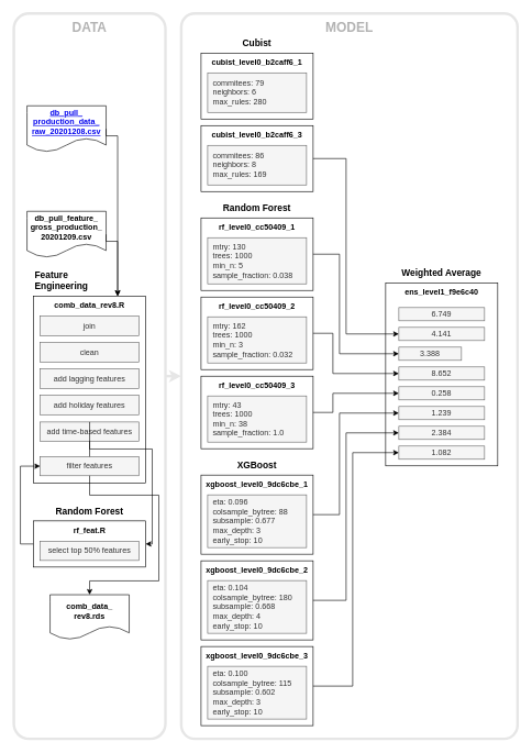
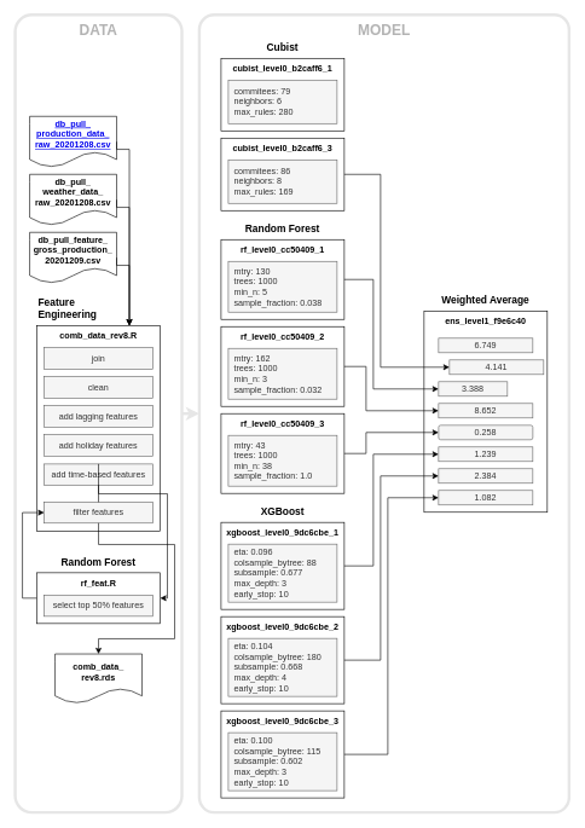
+ <mxCell id="45" value="db_pull_&lt;br&gt;weather_data_&lt;br&gt;raw_20201208.csv" style="shape=document;whiteSpace=wrap;html=1;boundedLbl=1;strokeWidth=1;fontSize=12;align=center;fontStyle=1" parent="2" vertex="1"><mxGeometry x="20" y="220" width="120" height="70" as="geometry" /></mxCell>
+ <mxCell id="49" style="edgeStyle=orthogonalEdgeStyle;rounded=0;orthogonalLoop=1;jettySize=auto;html=1;exitX=1;exitY=0.5;exitDx=0;exitDy=0;entryX=0.75;entryY=0;entryDx=0;entryDy=0;fontSize=12;fontColor=#000000;" parent="2" source="45" target="47" edge="1"><mxGeometry x="10" y="150.5" as="geometry"><Array as="points"><mxPoint x="158" y="265.5" /></Array></mxGeometry></mxCell>
- <mxCell id="27" value="&lt;div&gt;4.141&lt;/div&gt;" style="rounded=0;whiteSpace=wrap;html=1;align=center;spacingLeft=0;fillColor=#f5f5f5;strokeColor=#666666;fontColor=#333333;" parent="2" vertex="1"><mxGeometry x="584" y="476" width="130" height="20" as="geometry" /></mxCell>
+ <mxCell id="27" value="&lt;div&gt;4.141&lt;/div&gt;" style="rounded=0;whiteSpace=wrap;html=1;align=center;spacingLeft=0;fillColor=#f5f5f5;strokeColor=#666666;fontColor=#333333;" parent="2" vertex="1"><mxGeometry x="599" y="476" width="130" height="20" as="geometry" /></mxCell>
- <mxCell id="33" value="&lt;div&gt;0.258&lt;/div&gt;" style="rounded=0;whiteSpace=wrap;html=1;align=center;spacingLeft=0;fillColor=#f5f5f5;strokeColor=#666666;fontColor=#333333;" parent="2" vertex="1"><mxGeometry x="584" y="566" width="130" height="20" as="geometry" /></mxCell>
+ <mxCell id="33" value="&lt;div&gt;0.258&lt;/div&gt;" style="whiteSpace=wrap;html=1;align=center;spacingLeft=0;fillColor=#f5f5f5;strokeColor=#666666;fontColor=#333333;rounded=1;" parent="2" vertex="1"><mxGeometry x="584" y="566" width="130" height="20" as="geometry" /></mxCell>
